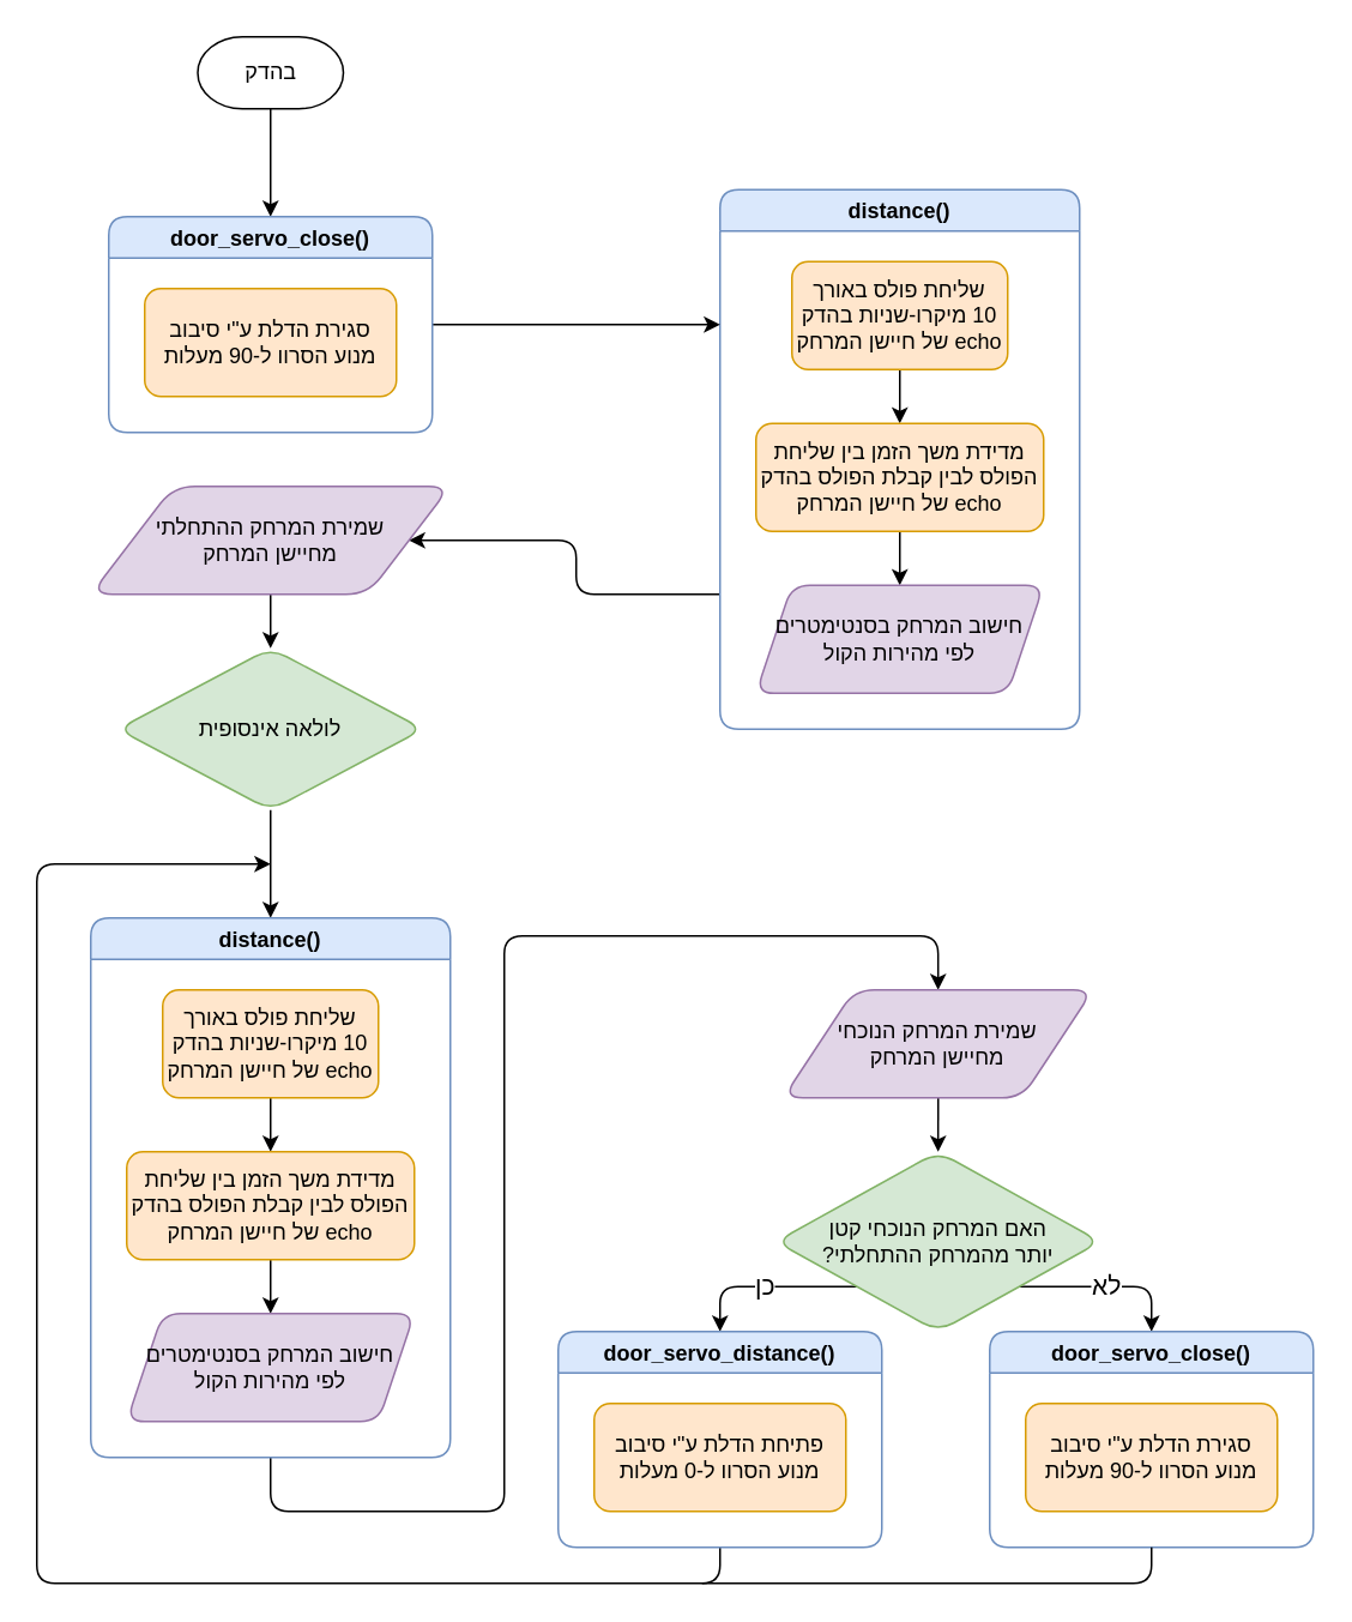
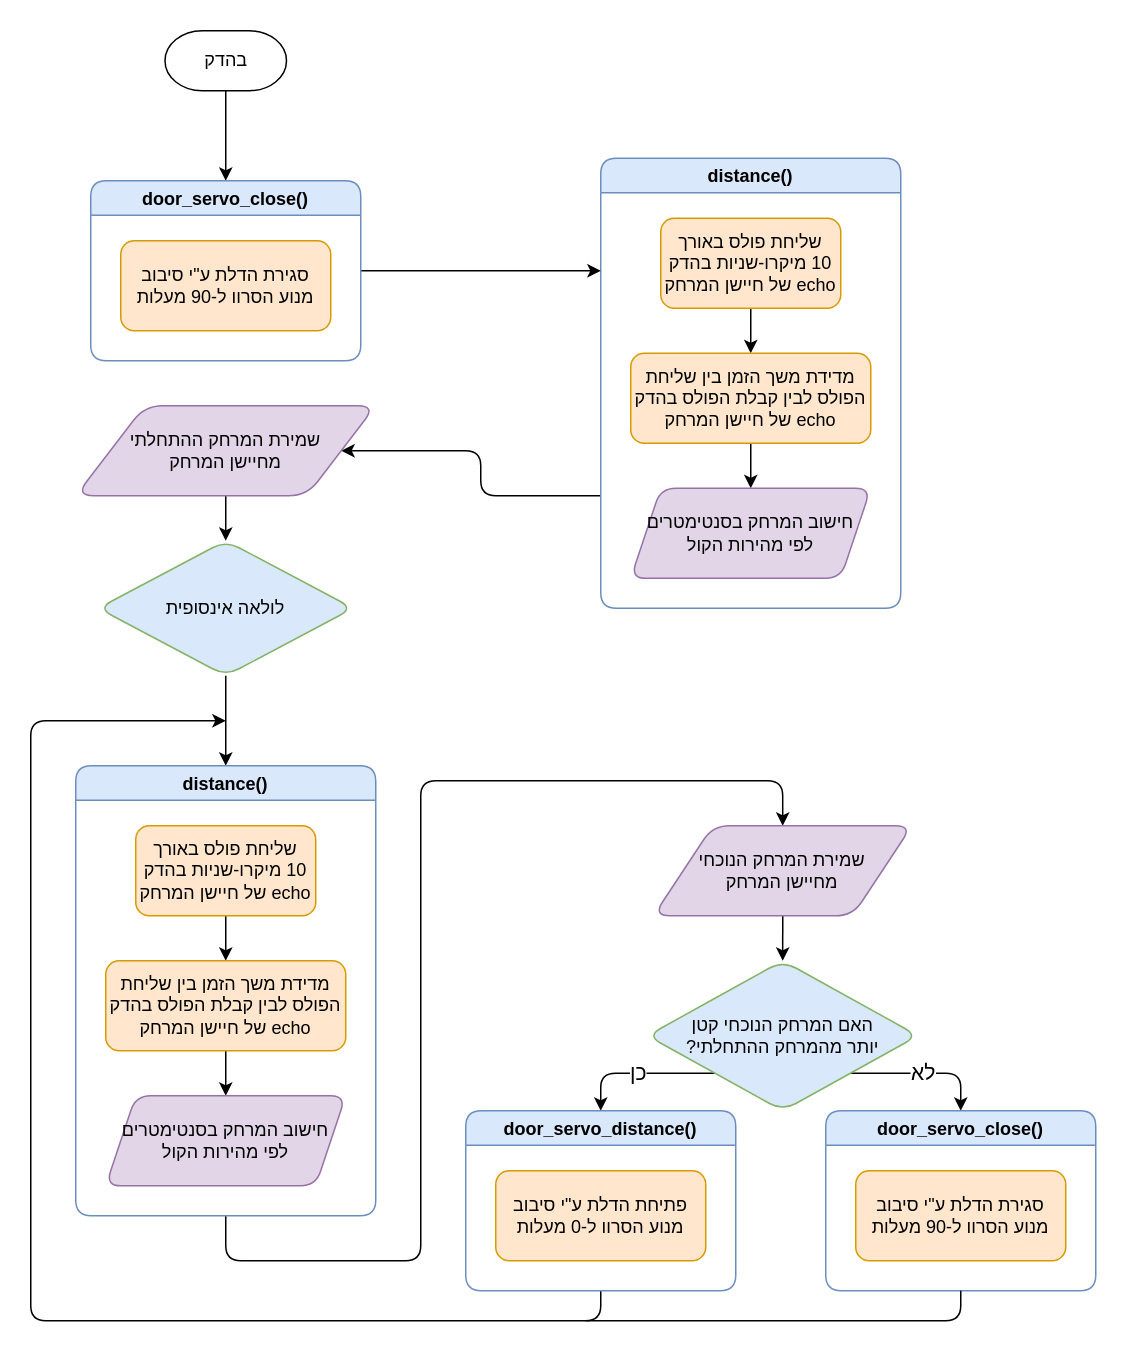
- <mxCell id="14" value="&lt;span&gt;לולאה אינסופית&lt;/span&gt;" style="rhombus;whiteSpace=wrap;html=1;shadow=0;rounded=1;fillColor=#d5e8d4;strokeColor=#82b366;" vertex="1" parent="1"><mxGeometry x="65" y="360" width="170" height="90" as="geometry" /></mxCell>
+ <mxCell id="14" value="&lt;span&gt;לולאה אינסופית&lt;/span&gt;" style="rhombus;whiteSpace=wrap;html=1;shadow=0;rounded=1;fillColor=#dae8fc;strokeColor=#82b366;" vertex="1" parent="1"><mxGeometry x="65" y="360" width="170" height="90" as="geometry" /></mxCell>
- <mxCell id="26" value="האם המרחק הנוכחי קטן&lt;br&gt;יותר מהמרחק ההתחלתי?" style="rhombus;whiteSpace=wrap;html=1;shadow=0;textDirection=rtl;rounded=1;fillColor=#d5e8d4;strokeColor=#82b366;" vertex="1" parent="1"><mxGeometry x="431.06" y="640" width="180.5" height="100" as="geometry" /></mxCell>
+ <mxCell id="26" value="האם המרחק הנוכחי קטן&lt;br&gt;יותר מהמרחק ההתחלתי?" style="rhombus;whiteSpace=wrap;html=1;shadow=0;textDirection=rtl;rounded=1;fillColor=#dae8fc;strokeColor=#82b366;" vertex="1" parent="1"><mxGeometry x="431.06" y="640" width="180.5" height="100" as="geometry" /></mxCell>
